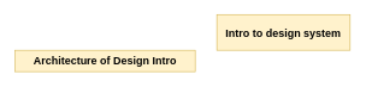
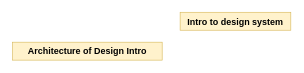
- <mxCell id="2" value="&lt;b&gt;&lt;font style=&quot;font-size: 15px&quot;&gt;Intro to design system&lt;/font&gt;&lt;/b&gt;" style="text;html=1;strokeColor=#d6b656;fillColor=#fff2cc;align=center;verticalAlign=middle;whiteSpace=wrap;rounded=0;" vertex="1" parent="1"><mxGeometry x="300" y="20" width="185" height="50" as="geometry" /></mxCell>
+ <mxCell id="2" value="&lt;b&gt;&lt;font style=&quot;font-size: 15px&quot;&gt;Intro to design system&lt;/font&gt;&lt;/b&gt;" style="text;html=1;strokeColor=#d6b656;fillColor=#fff2cc;align=center;verticalAlign=middle;whiteSpace=wrap;rounded=0;" vertex="1" parent="1"><mxGeometry x="300" y="20" width="185" height="30" as="geometry" /></mxCell>
